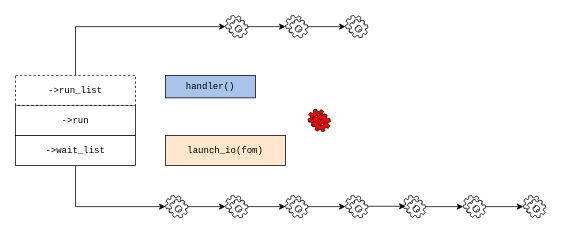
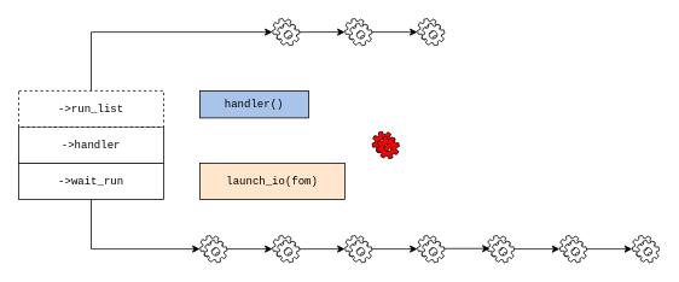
- <mxCell id="2" value="&lt;font face=&quot;Courier New&quot;&gt;-&amp;gt;run&lt;/font&gt;" style="rounded=0;whiteSpace=wrap;html=1;fillColor=#FFFFFF;" parent="1" vertex="1"><mxGeometry x="20" y="140" width="160" height="40" as="geometry" /></mxCell>
+ <mxCell id="2" value="&lt;font face=&quot;Courier New&quot;&gt;-&amp;gt;handler&lt;/font&gt;" style="rounded=0;whiteSpace=wrap;html=1;fillColor=#FFFFFF;" parent="1" vertex="1"><mxGeometry x="20" y="140" width="160" height="40" as="geometry" /></mxCell>
- <mxCell id="4" value="&lt;font face=&quot;Courier New&quot;&gt;-&amp;gt;wait_list&lt;/font&gt;" style="rounded=0;whiteSpace=wrap;html=1;fillColor=#FFFFFF;" parent="1" vertex="1"><mxGeometry x="20" y="180" width="160" height="40" as="geometry" /></mxCell>
+ <mxCell id="4" value="&lt;font face=&quot;Courier New&quot;&gt;-&amp;gt;wait_run&lt;/font&gt;" style="rounded=0;whiteSpace=wrap;html=1;fillColor=#FFFFFF;" parent="1" vertex="1"><mxGeometry x="20" y="180" width="160" height="40" as="geometry" /></mxCell>
